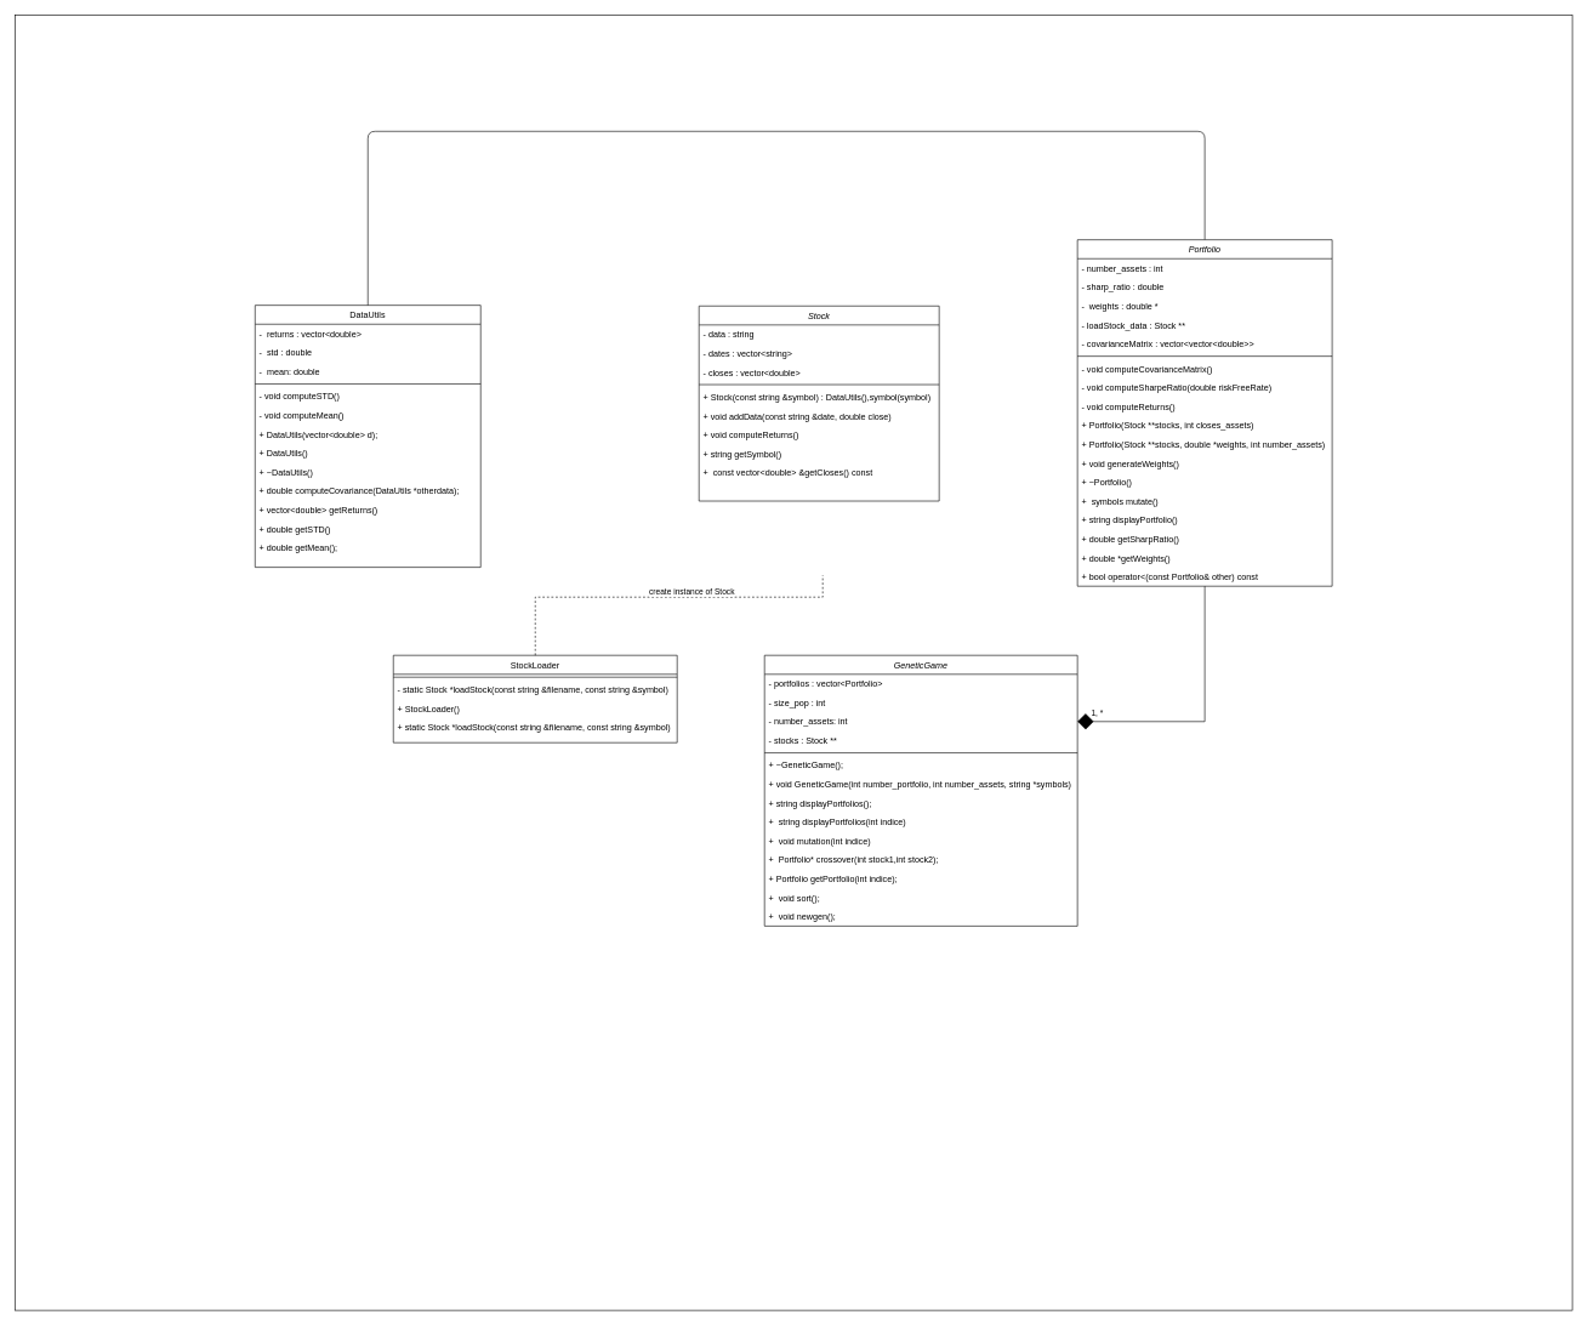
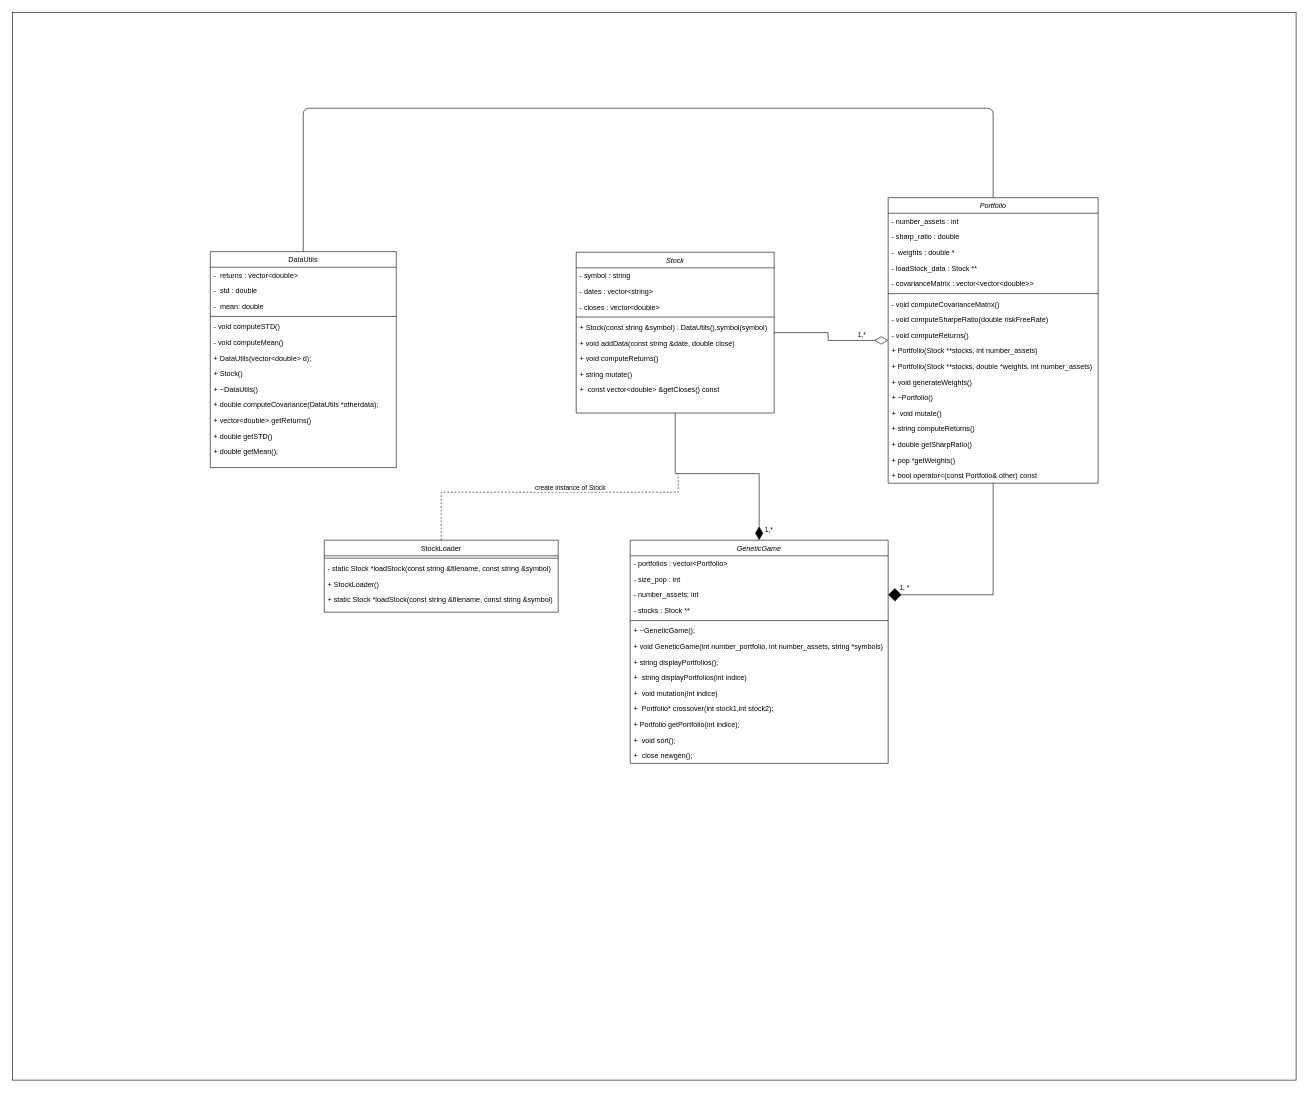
- <mxCell id="64" value="- data : string " style="text;align=left;verticalAlign=top;spacingLeft=4;spacingRight=4;overflow=hidden;rotatable=0;points=[[0,0.5],[1,0.5]];portConstraint=eastwest;" parent="63" vertex="1"><mxGeometry y="26" width="330" height="26" as="geometry" /></mxCell>
+ <mxCell id="64" value="- symbol : string " style="text;align=left;verticalAlign=top;spacingLeft=4;spacingRight=4;overflow=hidden;rotatable=0;points=[[0,0.5],[1,0.5]];portConstraint=eastwest;" parent="63" vertex="1"><mxGeometry y="26" width="330" height="26" as="geometry" /></mxCell>
+ <mxCell id="59" value="" style="edgeStyle=orthogonalEdgeStyle;rounded=0;orthogonalLoop=1;jettySize=auto;html=1;endArrow=diamondThin;endFill=0;endSize=20;" parent="1" source="63" target="40" edge="1"><mxGeometry relative="1" as="geometry"><mxPoint x="1375" y="541" as="targetPoint" /></mxGeometry></mxCell>
+ <mxCell id="60" value="1,*" style="edgeLabel;html=1;align=center;verticalAlign=middle;resizable=0;points=[];" parent="59" vertex="1" connectable="0"><mxGeometry x="0.285" y="2" relative="1" as="geometry"><mxPoint x="28" y="-8" as="offset" /></mxGeometry></mxCell>
- <mxCell id="50" value="+ Portfolio(Stock **stocks, int closes_assets)" style="text;align=left;verticalAlign=top;spacingLeft=4;spacingRight=4;overflow=hidden;rotatable=0;points=[[0,0.5],[1,0.5]];portConstraint=eastwest;" parent="40" vertex="1"><mxGeometry y="242" width="350" height="26" as="geometry" /></mxCell>
+ <mxCell id="50" value="+ Portfolio(Stock **stocks, int number_assets)" style="text;align=left;verticalAlign=top;spacingLeft=4;spacingRight=4;overflow=hidden;rotatable=0;points=[[0,0.5],[1,0.5]];portConstraint=eastwest;" parent="40" vertex="1"><mxGeometry y="242" width="350" height="26" as="geometry" /></mxCell>
- <mxCell id="31" value="+ DataUtils()" style="text;align=left;verticalAlign=top;spacingLeft=4;spacingRight=4;overflow=hidden;rotatable=0;points=[[0,0.5],[1,0.5]];portConstraint=eastwest;" parent="23" vertex="1"><mxGeometry y="190" width="310" height="26" as="geometry" /></mxCell>
+ <mxCell id="31" value="+ Stock()" style="text;align=left;verticalAlign=top;spacingLeft=4;spacingRight=4;overflow=hidden;rotatable=0;points=[[0,0.5],[1,0.5]];portConstraint=eastwest;" parent="23" vertex="1"><mxGeometry y="190" width="310" height="26" as="geometry" /></mxCell>
- <mxCell id="71" value="+ string getSymbol()" style="text;align=left;verticalAlign=top;spacingLeft=4;spacingRight=4;overflow=hidden;rotatable=0;points=[[0,0.5],[1,0.5]];portConstraint=eastwest;rounded=0;shadow=0;html=0;" parent="63" vertex="1"><mxGeometry y="190" width="330" height="26" as="geometry" /></mxCell>
+ <mxCell id="71" value="+ string mutate()" style="text;align=left;verticalAlign=top;spacingLeft=4;spacingRight=4;overflow=hidden;rotatable=0;points=[[0,0.5],[1,0.5]];portConstraint=eastwest;rounded=0;shadow=0;html=0;" parent="63" vertex="1"><mxGeometry y="190" width="330" height="26" as="geometry" /></mxCell>
- <mxCell id="54" value="+  symbols mutate()" style="text;align=left;verticalAlign=top;spacingLeft=4;spacingRight=4;overflow=hidden;rotatable=0;points=[[0,0.5],[1,0.5]];portConstraint=eastwest;" vertex="1" parent="40"><mxGeometry y="346" width="350" height="26" as="geometry" /></mxCell>
+ <mxCell id="54" value="+  void mutate()" style="text;align=left;verticalAlign=top;spacingLeft=4;spacingRight=4;overflow=hidden;rotatable=0;points=[[0,0.5],[1,0.5]];portConstraint=eastwest;" vertex="1" parent="40"><mxGeometry y="346" width="350" height="26" as="geometry" /></mxCell>
- <mxCell id="55" value="+ string displayPortfolio()" style="text;align=left;verticalAlign=top;spacingLeft=4;spacingRight=4;overflow=hidden;rotatable=0;points=[[0,0.5],[1,0.5]];portConstraint=eastwest;" parent="40" vertex="1"><mxGeometry y="372" width="350" height="26" as="geometry" /></mxCell>
+ <mxCell id="55" value="+ string computeReturns()" style="text;align=left;verticalAlign=top;spacingLeft=4;spacingRight=4;overflow=hidden;rotatable=0;points=[[0,0.5],[1,0.5]];portConstraint=eastwest;" parent="40" vertex="1"><mxGeometry y="372" width="350" height="26" as="geometry" /></mxCell>
- <mxCell id="57" value="+ double *getWeights()" style="text;align=left;verticalAlign=top;spacingLeft=4;spacingRight=4;overflow=hidden;rotatable=0;points=[[0,0.5],[1,0.5]];portConstraint=eastwest;" parent="40" vertex="1"><mxGeometry y="424" width="350" height="26" as="geometry" /></mxCell>
+ <mxCell id="57" value="+ pop *getWeights()" style="text;align=left;verticalAlign=top;spacingLeft=4;spacingRight=4;overflow=hidden;rotatable=0;points=[[0,0.5],[1,0.5]];portConstraint=eastwest;" parent="40" vertex="1"><mxGeometry y="424" width="350" height="26" as="geometry" /></mxCell>
+ <mxCell id="61" value="" style="edgeStyle=orthogonalEdgeStyle;rounded=0;orthogonalLoop=1;jettySize=auto;html=1;entryX=0.5;entryY=0;entryDx=0;entryDy=0;endArrow=diamondThin;endFill=1;endSize=20;" parent="1" source="63" target="3" edge="1"><mxGeometry relative="1" as="geometry"><mxPoint x="1015" y="768" as="targetPoint" /></mxGeometry></mxCell>
+ <mxCell id="62" value="1,*" style="edgeLabel;html=1;align=center;verticalAlign=middle;resizable=0;points=[];" parent="61" vertex="1" connectable="0"><mxGeometry x="0.612" y="4" relative="1" as="geometry"><mxPoint x="11" y="50" as="offset" /></mxGeometry></mxCell>
- <mxCell id="17" value="+  void newgen();" style="text;align=left;verticalAlign=top;spacingLeft=4;spacingRight=4;overflow=hidden;rotatable=0;points=[[0,0.5],[1,0.5]];portConstraint=eastwest;rounded=0;shadow=0;html=0;" parent="3" vertex="1"><mxGeometry y="346" width="430" height="26" as="geometry" /></mxCell>
+ <mxCell id="17" value="+  close newgen();" style="text;align=left;verticalAlign=top;spacingLeft=4;spacingRight=4;overflow=hidden;rotatable=0;points=[[0,0.5],[1,0.5]];portConstraint=eastwest;rounded=0;shadow=0;html=0;" parent="3" vertex="1"><mxGeometry y="346" width="430" height="26" as="geometry" /></mxCell>
